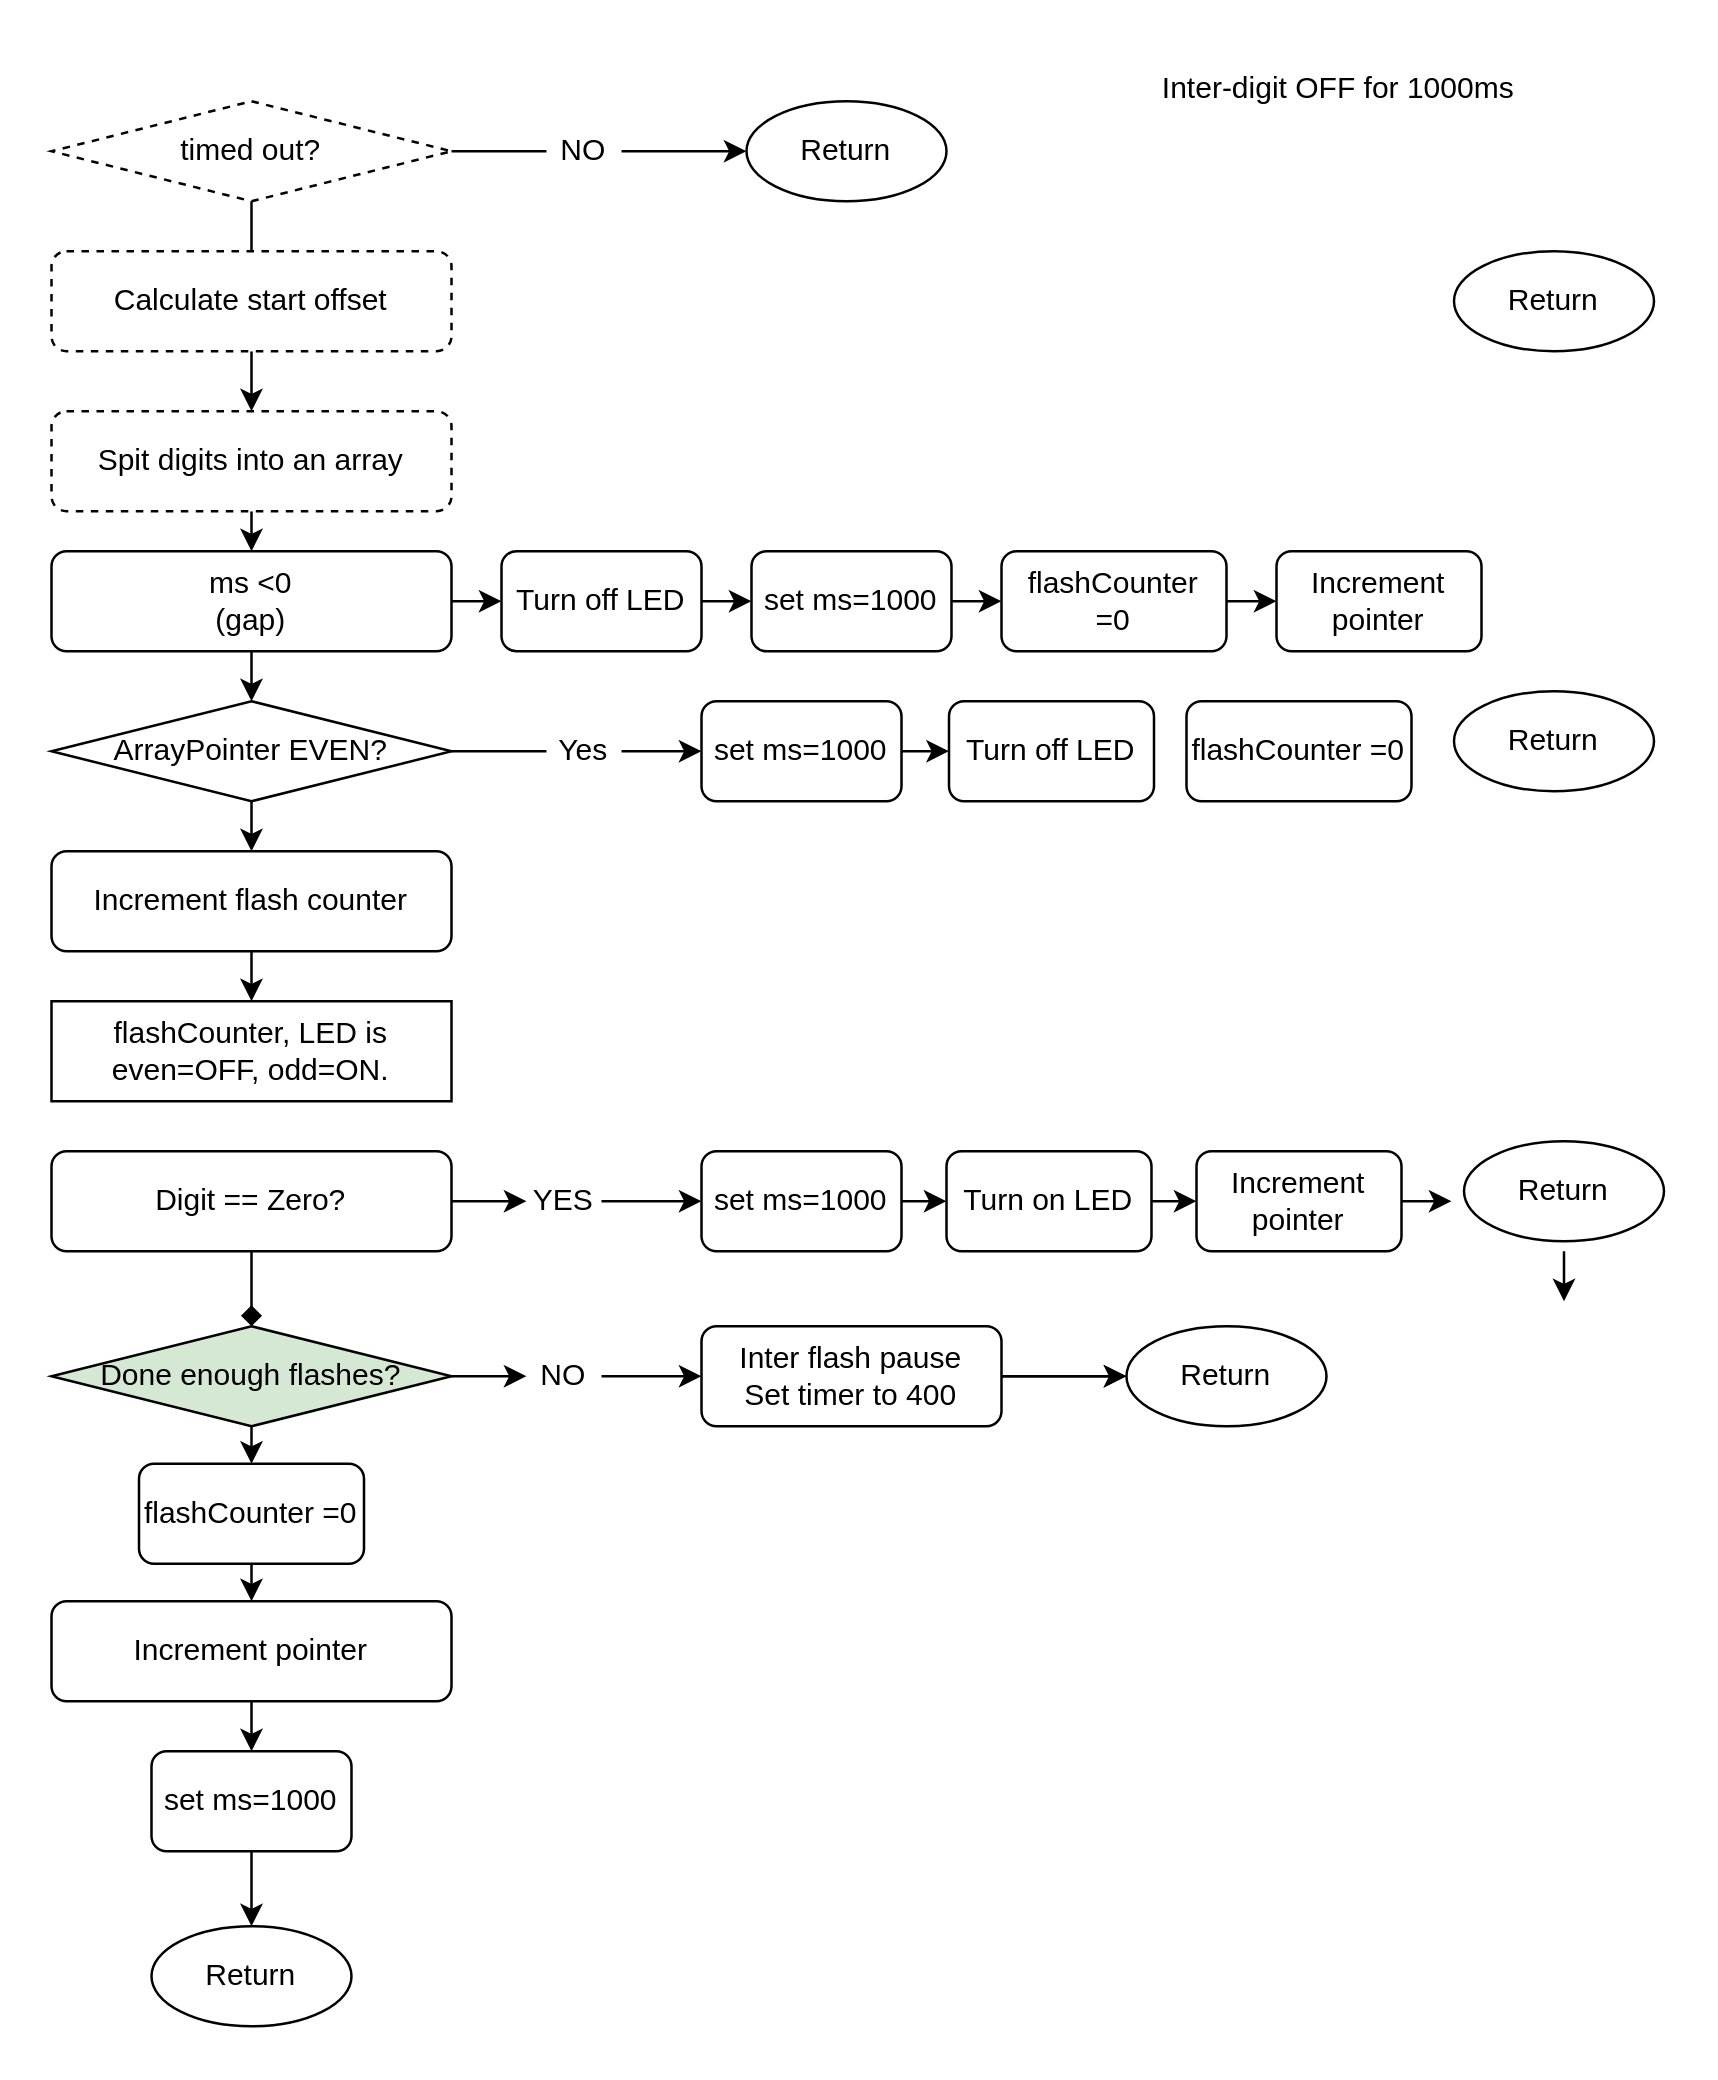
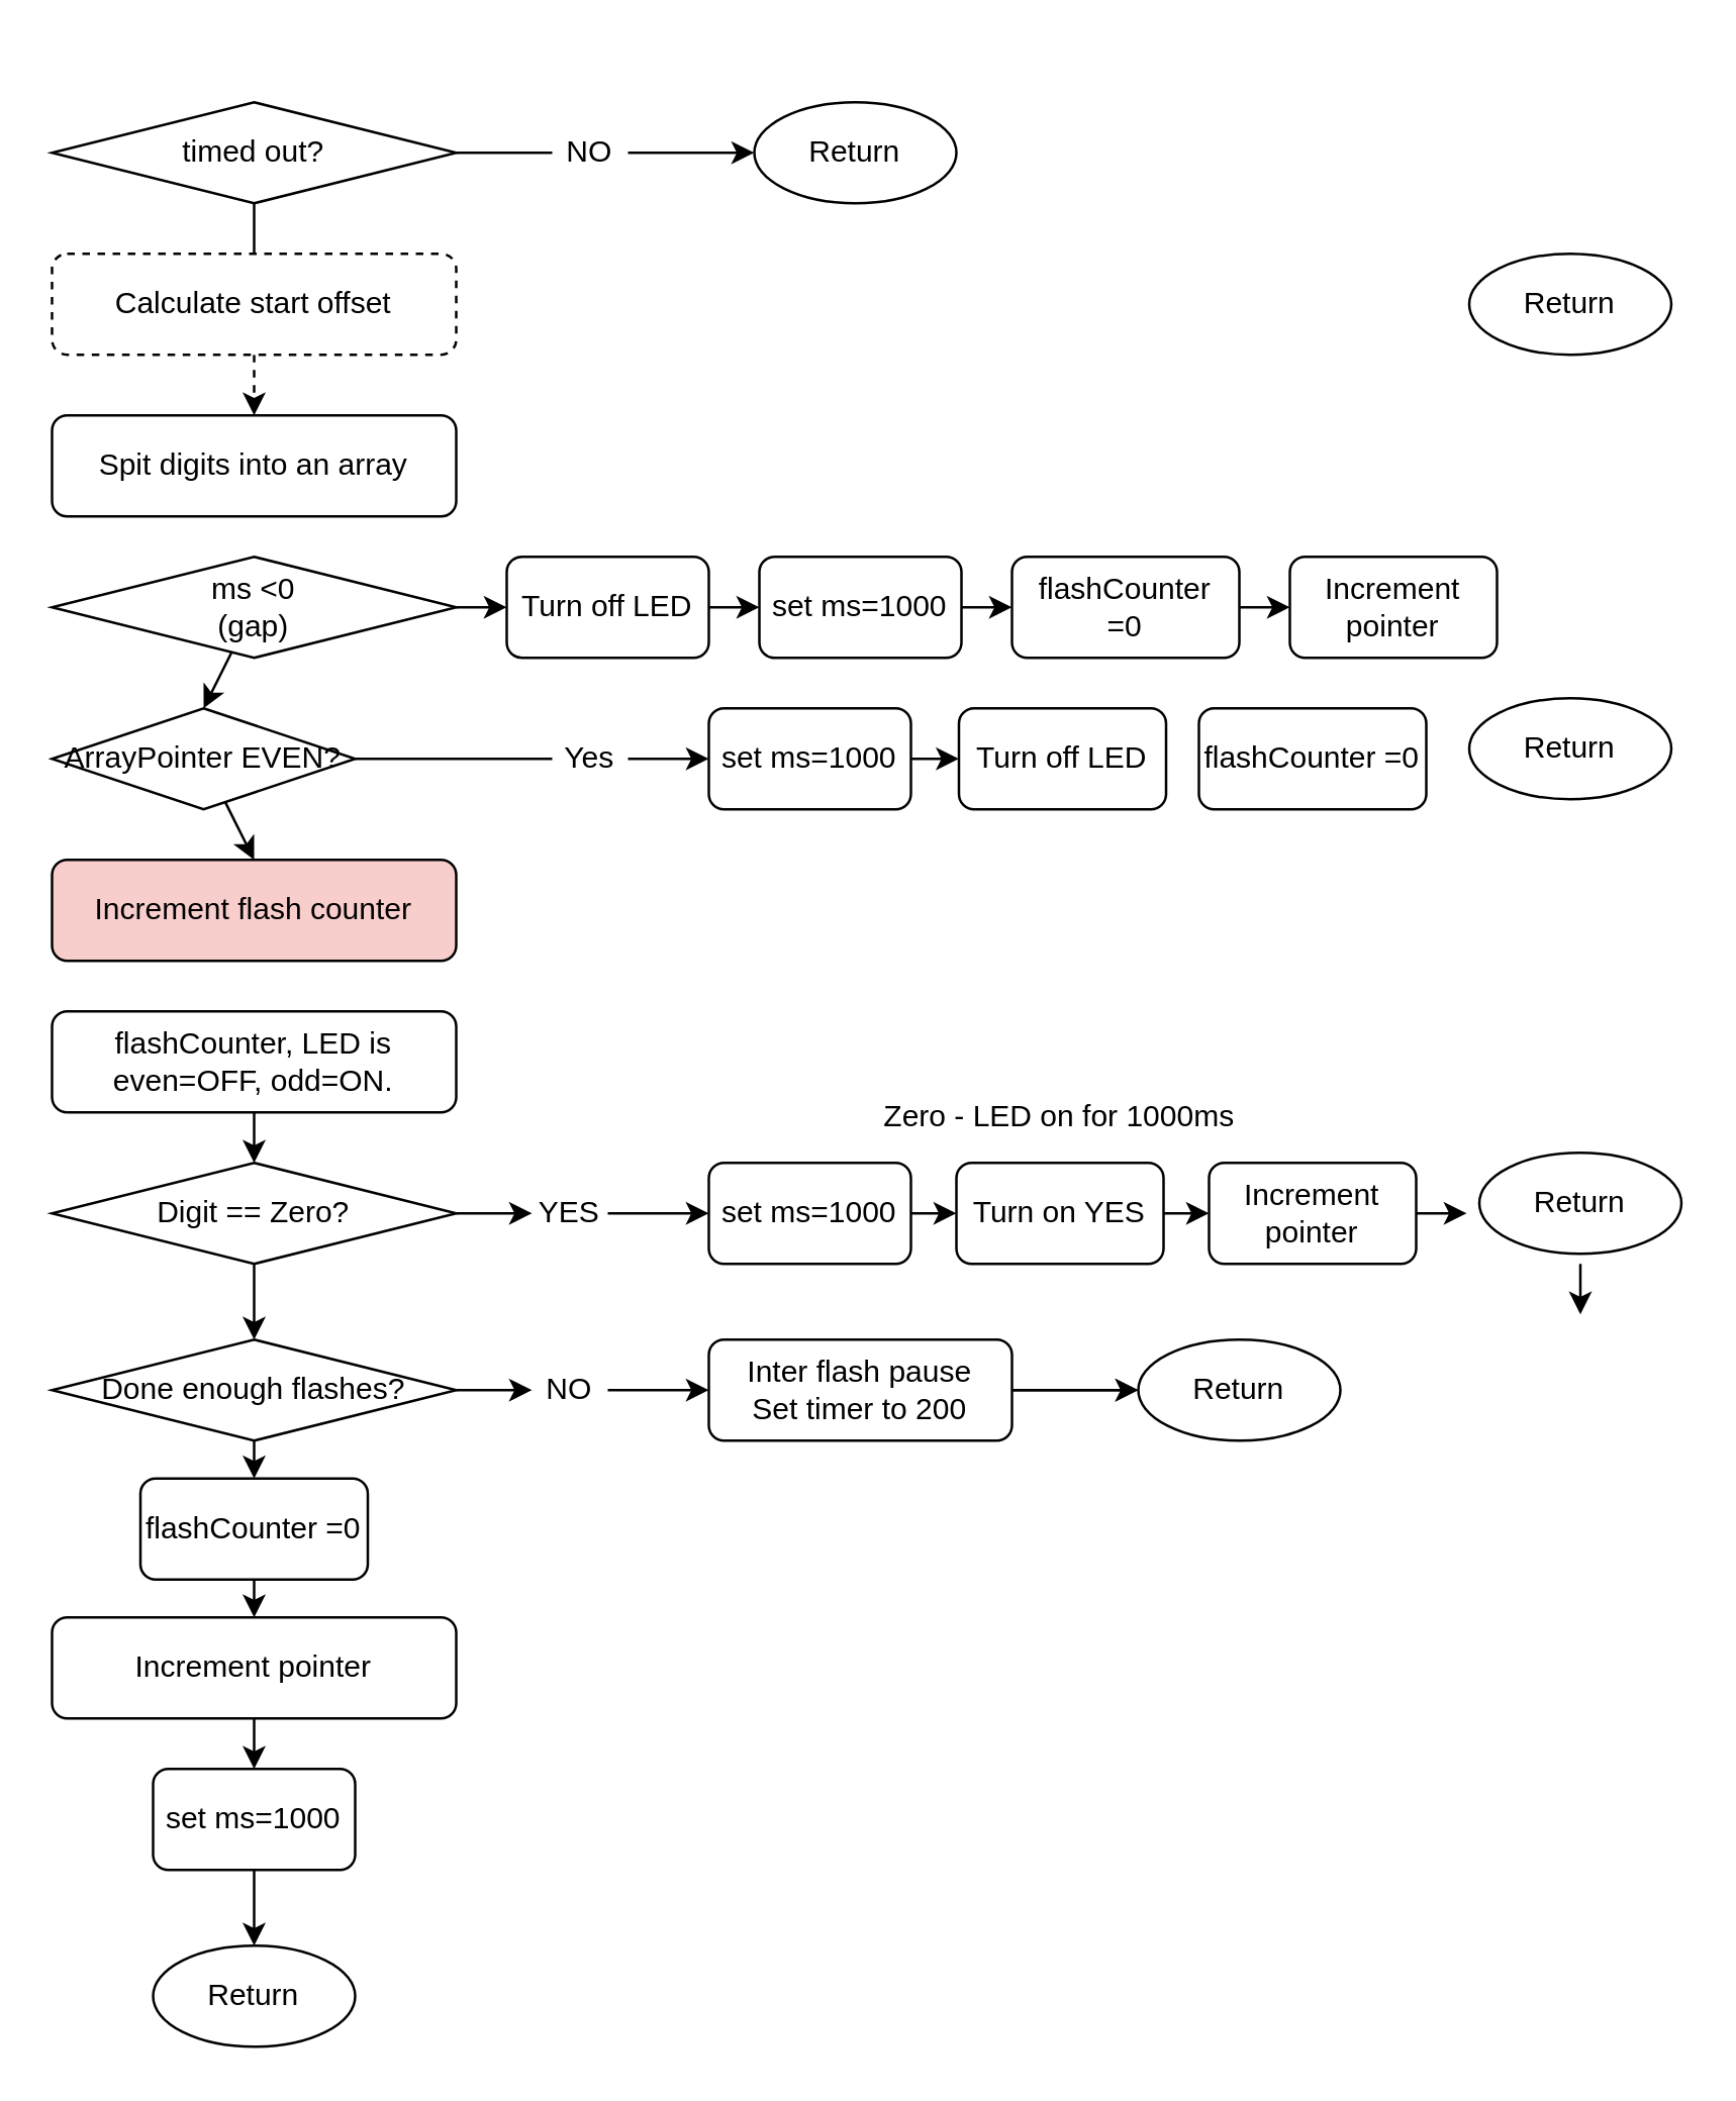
- <mxCell id="36" value="Inter-digit OFF for 1000ms" style="text;strokeColor=none;align=center;fillColor=none;html=1;verticalAlign=middle;whiteSpace=wrap;rounded=0;" parent="1" vertex="1"><mxGeometry x="420" y="20" width="230" height="30" as="geometry" /></mxCell>
- <mxCell id="8" value="timed out?" style="rhombus;whiteSpace=wrap;html=1;dashed=1;" parent="1" vertex="1"><mxGeometry x="20" y="40" width="160" height="40" as="geometry" /></mxCell>
+ <mxCell id="8" value="timed out?" style="rhombus;whiteSpace=wrap;html=1;" parent="1" vertex="1"><mxGeometry x="20" y="40" width="160" height="40" as="geometry" /></mxCell>
- <mxCell id="58" style="edgeStyle=none;html=1;entryX=0.5;entryY=0;entryDx=0;entryDy=0;" edge="1" parent="1" source="59" target="28"><mxGeometry relative="1" as="geometry" /></mxCell>
+ <mxCell id="58" style="edgeStyle=none;html=1;entryX=0.5;entryY=0;entryDx=0;entryDy=0;dashed=1;" edge="1" parent="1" source="59" target="28"><mxGeometry relative="1" as="geometry" /></mxCell>
- <mxCell id="28" value="Spit digits into an array" style="rounded=1;whiteSpace=wrap;html=1;dashed=1;" parent="1" vertex="1"><mxGeometry x="20" y="164" width="160" height="40" as="geometry" /></mxCell>
+ <mxCell id="28" value="Spit digits into an array" style="rounded=1;whiteSpace=wrap;html=1;" parent="1" vertex="1"><mxGeometry x="20" y="164" width="160" height="40" as="geometry" /></mxCell>
- <mxCell id="27" style="edgeStyle=none;html=1;entryX=0.5;entryY=0;entryDx=0;entryDy=0;" edge="1" parent="1" source="28" target="65"><mxGeometry relative="1" as="geometry" /></mxCell>
- <mxCell id="65" value="ms &amp;lt;0&lt;br&gt;(gap)" style="whiteSpace=wrap;html=1;rounded=1;" vertex="1" parent="1"><mxGeometry x="20" y="220" width="160" height="40" as="geometry" /></mxCell>
+ <mxCell id="65" value="ms &amp;lt;0&lt;br&gt;(gap)" style="rhombus;whiteSpace=wrap;html=1;" vertex="1" parent="1"><mxGeometry x="20" y="220" width="160" height="40" as="geometry" /></mxCell>
- <mxCell id="31" value="ArrayPointer EVEN?" style="rhombus;whiteSpace=wrap;html=1;" parent="1" vertex="1"><mxGeometry x="20" y="280" width="160" height="40" as="geometry" /></mxCell>
+ <mxCell id="31" value="ArrayPointer EVEN?" style="rhombus;whiteSpace=wrap;html=1;" parent="1" vertex="1"><mxGeometry x="20" y="280" width="120" height="40" as="geometry" /></mxCell>
- <mxCell id="13" value="Increment flash counter" style="rounded=1;whiteSpace=wrap;html=1;" parent="1" vertex="1"><mxGeometry x="20" y="340" width="160" height="40" as="geometry" /></mxCell>
+ <mxCell id="13" value="Increment flash counter" style="rounded=1;whiteSpace=wrap;html=1;fillColor=#f8cecc;" parent="1" vertex="1"><mxGeometry x="20" y="340" width="160" height="40" as="geometry" /></mxCell>
- <mxCell id="12" style="edgeStyle=none;html=1;entryX=0.5;entryY=0;entryDx=0;entryDy=0;" parent="1" source="13" target="10" edge="1"><mxGeometry relative="1" as="geometry" /></mxCell>
- <mxCell id="10" value="flashCounter, LED is&lt;br&gt;even=OFF, odd=ON." style="whiteSpace=wrap;html=1;rounded=0;" parent="1" vertex="1"><mxGeometry x="20" y="400" width="160" height="40" as="geometry" /></mxCell>
+ <mxCell id="10" value="flashCounter, LED is&lt;br&gt;even=OFF, odd=ON." style="rounded=1;whiteSpace=wrap;html=1;" parent="1" vertex="1"><mxGeometry x="20" y="400" width="160" height="40" as="geometry" /></mxCell>
+ <mxCell id="44" value="Zero - LED on for 1000ms" style="text;strokeColor=none;align=center;fillColor=none;html=1;verticalAlign=middle;whiteSpace=wrap;rounded=0;" parent="1" vertex="1"><mxGeometry x="339" y="427" width="160" height="30" as="geometry" /></mxCell>
+ <mxCell id="9" style="edgeStyle=none;html=1;entryX=0.5;entryY=0;entryDx=0;entryDy=0;" parent="1" source="10" target="24" edge="1"><mxGeometry relative="1" as="geometry" /></mxCell>
- <mxCell id="24" value="Digit == Zero?" style="whiteSpace=wrap;html=1;rounded=1;" parent="1" vertex="1"><mxGeometry x="20" y="460" width="160" height="40" as="geometry" /></mxCell>
+ <mxCell id="24" value="Digit == Zero?" style="rhombus;whiteSpace=wrap;html=1;" parent="1" vertex="1"><mxGeometry x="20" y="460" width="160" height="40" as="geometry" /></mxCell>
- <mxCell id="43" value="Turn on LED" style="rounded=1;whiteSpace=wrap;html=1;" parent="1" vertex="1"><mxGeometry x="378" y="460" width="82" height="40" as="geometry" /></mxCell>
+ <mxCell id="43" value="Turn on YES" style="rounded=1;whiteSpace=wrap;html=1;" parent="1" vertex="1"><mxGeometry x="378" y="460" width="82" height="40" as="geometry" /></mxCell>
- <mxCell id="23" value="" style="edgeStyle=none;html=1;endArrow=diamond;" parent="1" source="24" target="5" edge="1"><mxGeometry relative="1" as="geometry" /></mxCell>
+ <mxCell id="23" value="" style="edgeStyle=none;html=1;" parent="1" source="24" target="5" edge="1"><mxGeometry relative="1" as="geometry" /></mxCell>
- <mxCell id="5" value="Done enough flashes?" style="rhombus;whiteSpace=wrap;html=1;fillColor=#d5e8d4;" parent="1" vertex="1"><mxGeometry x="20" y="530" width="160" height="40" as="geometry" /></mxCell>
+ <mxCell id="5" value="Done enough flashes?" style="rhombus;whiteSpace=wrap;html=1;" parent="1" vertex="1"><mxGeometry x="20" y="530" width="160" height="40" as="geometry" /></mxCell>
- <mxCell id="49" value="Inter flash pause&lt;br&gt;Set timer to 400" style="rounded=1;whiteSpace=wrap;html=1;" parent="1" vertex="1"><mxGeometry x="280" y="530" width="120" height="40" as="geometry" /></mxCell>
+ <mxCell id="49" value="Inter flash pause&lt;br&gt;Set timer to 200" style="rounded=1;whiteSpace=wrap;html=1;" parent="1" vertex="1"><mxGeometry x="280" y="530" width="120" height="40" as="geometry" /></mxCell>
